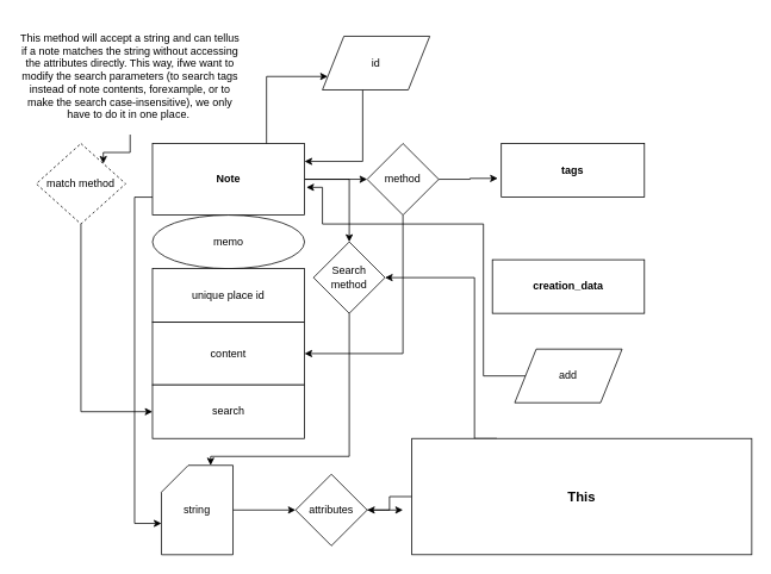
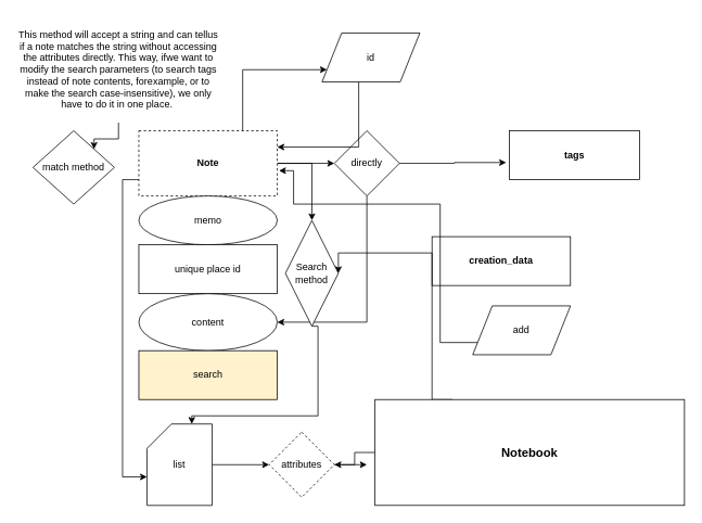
- <mxCell id="33" value="id" style="shape=parallelogram;perimeter=parallelogramPerimeter;whiteSpace=wrap;html=1;" vertex="1" parent="1"><mxGeometry x="360" y="40" width="120" height="60" as="geometry" /></mxCell>
+ <mxCell id="33" value="id" style="shape=parallelogram;perimeter=parallelogramPerimeter;whiteSpace=wrap;html=1;" vertex="1" parent="1"><mxGeometry x="395" y="40" width="120" height="60" as="geometry" /></mxCell>
- <mxCell id="8" value="&lt;b&gt;tags&lt;/b&gt;" style="rounded=0;whiteSpace=wrap;html=1;" parent="1" vertex="1"><mxGeometry x="560" y="160" width="160" height="60" as="geometry" /></mxCell>
+ <mxCell id="8" value="&lt;b&gt;tags&lt;/b&gt;" style="rounded=0;whiteSpace=wrap;html=1;" parent="1" vertex="1"><mxGeometry x="625" y="160" width="160" height="60" as="geometry" /></mxCell>
- <mxCell id="6" value="&lt;b&gt;Note&lt;/b&gt;" style="rounded=0;whiteSpace=wrap;html=1;" parent="1" vertex="1"><mxGeometry x="170" y="160" width="170" height="80" as="geometry" /></mxCell>
+ <mxCell id="6" value="&lt;b&gt;Note&lt;/b&gt;" style="rounded=0;whiteSpace=wrap;html=1;dashed=1;" parent="1" vertex="1"><mxGeometry x="170" y="160" width="170" height="80" as="geometry" /></mxCell>
- <mxCell id="14" value="method" style="rhombus;whiteSpace=wrap;html=1;" parent="1" vertex="1"><mxGeometry x="410" y="160" width="80" height="80" as="geometry" /></mxCell>
+ <mxCell id="14" value="directly" style="rhombus;whiteSpace=wrap;html=1;" parent="1" vertex="1"><mxGeometry x="410" y="160" width="80" height="80" as="geometry" /></mxCell>
- <mxCell id="16" value="match method" style="rhombus;whiteSpace=wrap;html=1;dashed=1;" parent="1" vertex="1"><mxGeometry x="40" y="160" width="100" height="90" as="geometry" /></mxCell>
+ <mxCell id="16" value="match method" style="rhombus;whiteSpace=wrap;html=1;" parent="1" vertex="1"><mxGeometry x="40" y="160" width="100" height="90" as="geometry" /></mxCell>
- <mxCell id="29" value="Search method" style="rhombus;whiteSpace=wrap;html=1;" parent="1" vertex="1"><mxGeometry x="350" y="270" width="80" height="80" as="geometry" /></mxCell>
+ <mxCell id="29" value="Search method" style="rhombus;whiteSpace=wrap;html=1;" parent="1" vertex="1"><mxGeometry x="350" y="270" width="65" height="130" as="geometry" /></mxCell>
- <mxCell id="9" value="&lt;b&gt;creation_data&lt;/b&gt;" style="rounded=0;whiteSpace=wrap;html=1;" parent="1" vertex="1"><mxGeometry x="550" y="290" width="170" height="60" as="geometry" /></mxCell>
+ <mxCell id="9" value="&lt;b&gt;creation_data&lt;/b&gt;" style="rounded=0;whiteSpace=wrap;html=1;" parent="1" vertex="1"><mxGeometry x="530" y="290" width="170" height="60" as="geometry" /></mxCell>
- <mxCell id="11" value="content" style="rounded=0;whiteSpace=wrap;html=1;" parent="1" vertex="1"><mxGeometry x="170" y="360" width="170" height="70" as="geometry" /></mxCell>
+ <mxCell id="11" value="content" style="ellipse;whiteSpace=wrap;html=1;" parent="1" vertex="1"><mxGeometry x="170" y="360" width="170" height="70" as="geometry" /></mxCell>
- <mxCell id="31" value="add" style="shape=parallelogram;perimeter=parallelogramPerimeter;whiteSpace=wrap;html=1;" vertex="1" parent="1"><mxGeometry x="575" y="390" width="120" height="60" as="geometry" /></mxCell>
+ <mxCell id="31" value="add" style="shape=parallelogram;perimeter=parallelogramPerimeter;whiteSpace=wrap;html=1;" vertex="1" parent="1"><mxGeometry x="580" y="375" width="120" height="60" as="geometry" /></mxCell>
- <mxCell id="15" style="edgeStyle=orthogonalEdgeStyle;rounded=0;orthogonalLoop=1;jettySize=auto;html=1;entryX=0;entryY=0.5;entryDx=0;entryDy=0;" parent="1" source="16" target="17" edge="1"><mxGeometry relative="1" as="geometry"><Array as="points"><mxPoint x="90" y="460" /></Array></mxGeometry></mxCell>
- <mxCell id="17" value="search" style="rounded=0;whiteSpace=wrap;html=1;" parent="1" vertex="1"><mxGeometry x="170" y="430" width="170" height="60" as="geometry" /></mxCell>
+ <mxCell id="17" value="search" style="rounded=0;whiteSpace=wrap;html=1;fillColor=#fff2cc;" parent="1" vertex="1"><mxGeometry x="170" y="430" width="170" height="60" as="geometry" /></mxCell>
- <mxCell id="23" value="&lt;font style=&quot;font-size: 15px&quot;&gt;&lt;b&gt;This&lt;/b&gt;&lt;/font&gt;" style="rounded=0;whiteSpace=wrap;html=1;" parent="1" vertex="1"><mxGeometry x="460" y="490" width="380" height="130" as="geometry" /></mxCell>
+ <mxCell id="23" value="&lt;font style=&quot;font-size: 15px&quot;&gt;&lt;b&gt;Notebook&lt;/b&gt;&lt;/font&gt;" style="rounded=0;whiteSpace=wrap;html=1;" parent="1" vertex="1"><mxGeometry x="460" y="490" width="380" height="130" as="geometry" /></mxCell>
- <mxCell id="25" value="string" style="shape=card;whiteSpace=wrap;html=1;" parent="1" vertex="1"><mxGeometry x="180" y="520" width="80" height="100" as="geometry" /></mxCell>
+ <mxCell id="25" value="list" style="shape=card;whiteSpace=wrap;html=1;" parent="1" vertex="1"><mxGeometry x="180" y="520" width="80" height="100" as="geometry" /></mxCell>
- <mxCell id="27" value="attributes" style="rhombus;whiteSpace=wrap;html=1;" parent="1" vertex="1"><mxGeometry x="330" y="530" width="80" height="80" as="geometry" /></mxCell>
+ <mxCell id="27" value="attributes" style="rhombus;whiteSpace=wrap;html=1;dashed=1;" parent="1" vertex="1"><mxGeometry x="330" y="530" width="80" height="80" as="geometry" /></mxCell>
